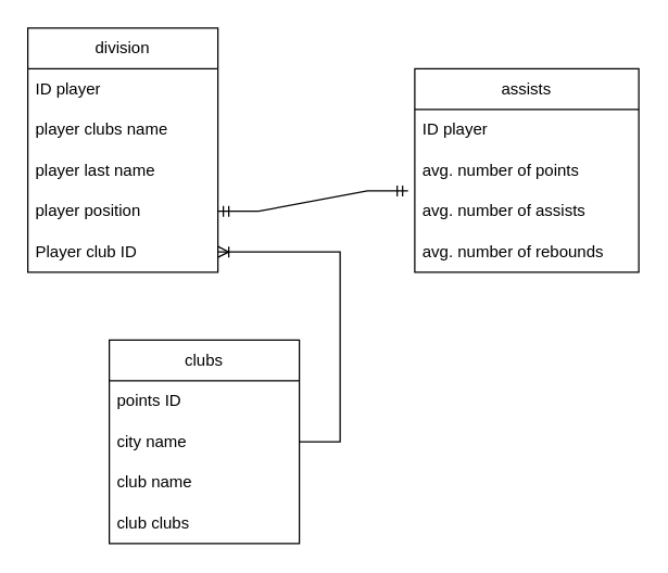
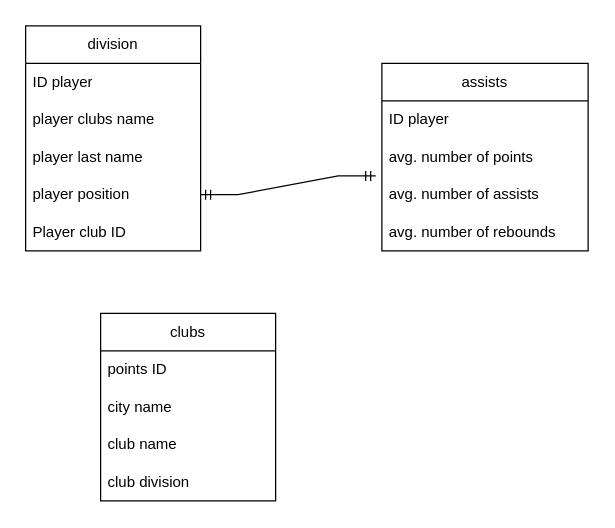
- <mxCell id="18" value="" style="edgeStyle=entityRelationEdgeStyle;fontSize=12;html=1;endArrow=ERoneToMany;rounded=0;" edge="1" parent="1" source="8" target="7"><mxGeometry width="100" height="100" relative="1" as="geometry"><mxPoint x="140" y="270" as="sourcePoint" /><mxPoint x="200" y="202" as="targetPoint" /><Array as="points"><mxPoint x="160" y="220" /><mxPoint x="149" y="237" /></Array></mxGeometry></mxCell>
- <mxCell id="12" value="club clubs" style="text;strokeColor=none;fillColor=none;align=left;verticalAlign=middle;spacingLeft=4;spacingRight=4;overflow=hidden;points=[[0,0.5],[1,0.5]];portConstraint=eastwest;rotatable=0;whiteSpace=wrap;html=1;" vertex="1" parent="8"><mxGeometry y="120" width="140" height="30" as="geometry" /></mxCell>
+ <mxCell id="12" value="club division" style="text;strokeColor=none;fillColor=none;align=left;verticalAlign=middle;spacingLeft=4;spacingRight=4;overflow=hidden;points=[[0,0.5],[1,0.5]];portConstraint=eastwest;rotatable=0;whiteSpace=wrap;html=1;" vertex="1" parent="8"><mxGeometry y="120" width="140" height="30" as="geometry" /></mxCell>
